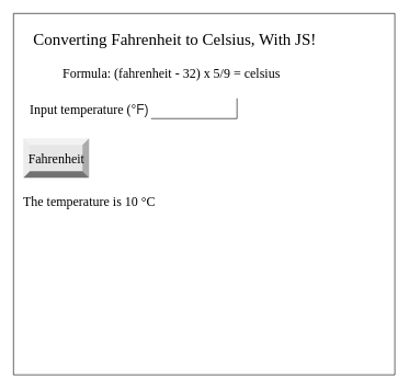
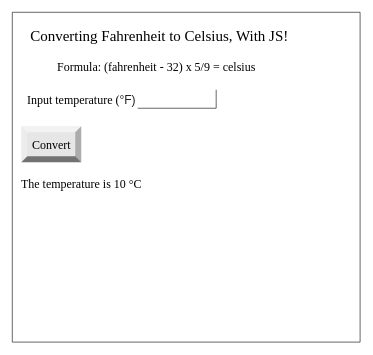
- <mxCell id="7" value="Fahrenheit" style="labelPosition=center;verticalLabelPosition=middle;align=center;html=1;shape=mxgraph.basic.shaded_button;dx=10;fillColor=#E6E6E6;strokeColor=none;fontFamily=Times New Roman;fontSize=20;" vertex="1" parent="1"><mxGeometry x="35" y="210" width="100" height="60" as="geometry" /></mxCell>
+ <mxCell id="7" value="Convert" style="labelPosition=center;verticalLabelPosition=middle;align=center;html=1;shape=mxgraph.basic.shaded_button;dx=10;fillColor=#E6E6E6;strokeColor=none;fontFamily=Times New Roman;fontSize=20;" vertex="1" parent="1"><mxGeometry x="35" y="210" width="100" height="60" as="geometry" /></mxCell>
